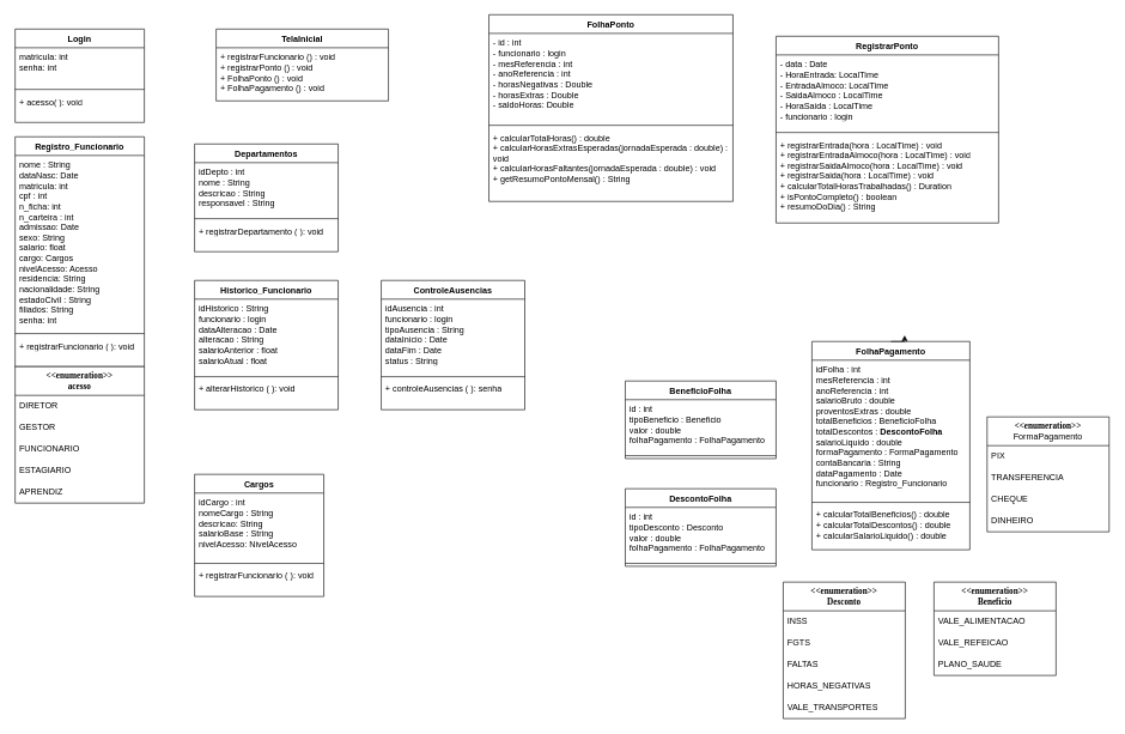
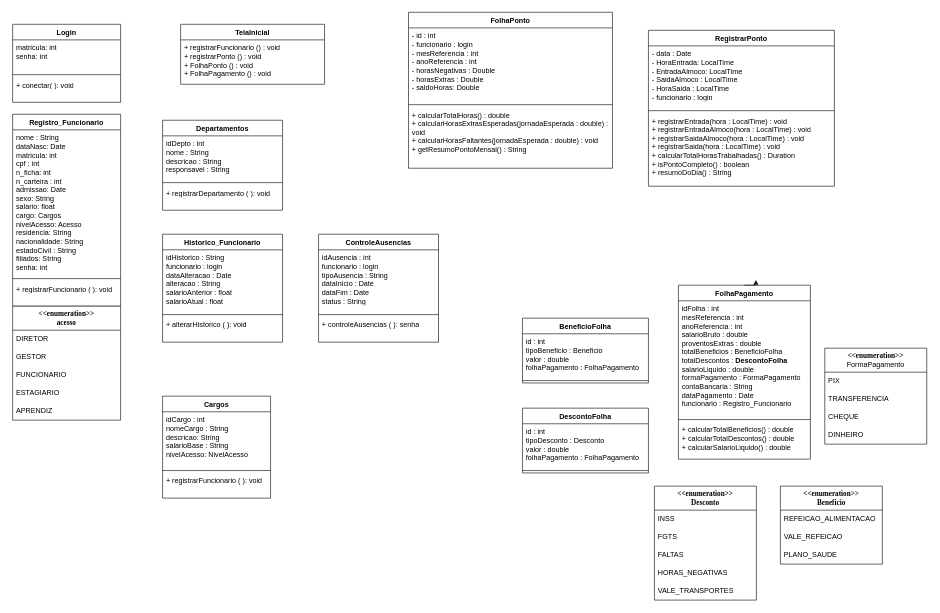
- <mxCell id="9" value="+ acesso( ): void" style="text;strokeColor=none;fillColor=none;align=left;verticalAlign=top;spacingLeft=4;spacingRight=4;overflow=hidden;rotatable=0;points=[[0,0.5],[1,0.5]];portConstraint=eastwest;whiteSpace=wrap;html=1;" parent="6" vertex="1"><mxGeometry y="88" width="180" height="42" as="geometry" /></mxCell>
+ <mxCell id="9" value="+ conectar( ): void" style="text;strokeColor=none;fillColor=none;align=left;verticalAlign=top;spacingLeft=4;spacingRight=4;overflow=hidden;rotatable=0;points=[[0,0.5],[1,0.5]];portConstraint=eastwest;whiteSpace=wrap;html=1;" parent="6" vertex="1"><mxGeometry y="88" width="180" height="42" as="geometry" /></mxCell>
- <mxCell id="60" value="VALE_ALIMENTACAO" style="text;strokeColor=none;fillColor=none;align=left;verticalAlign=middle;spacingLeft=4;spacingRight=4;overflow=hidden;points=[[0,0.5],[1,0.5]];portConstraint=eastwest;rotatable=0;whiteSpace=wrap;html=1;" vertex="1" parent="59"><mxGeometry y="40" width="170" height="30" as="geometry" /></mxCell>
+ <mxCell id="60" value="REFEICAO_ALIMENTACAO" style="text;strokeColor=none;fillColor=none;align=left;verticalAlign=middle;spacingLeft=4;spacingRight=4;overflow=hidden;points=[[0,0.5],[1,0.5]];portConstraint=eastwest;rotatable=0;whiteSpace=wrap;html=1;" vertex="1" parent="59"><mxGeometry y="40" width="170" height="30" as="geometry" /></mxCell>
